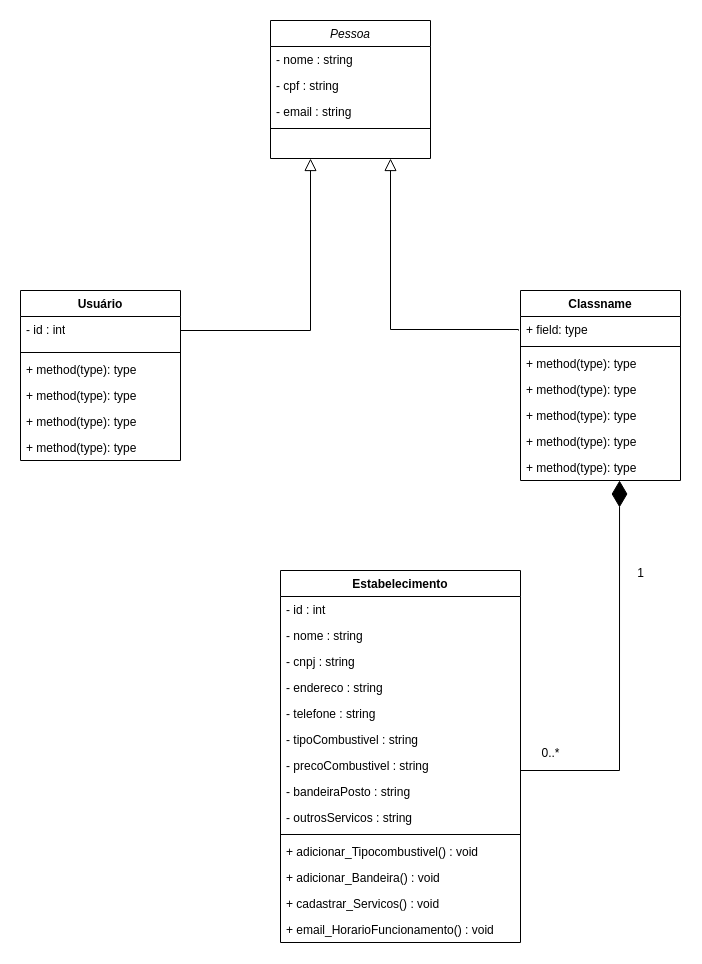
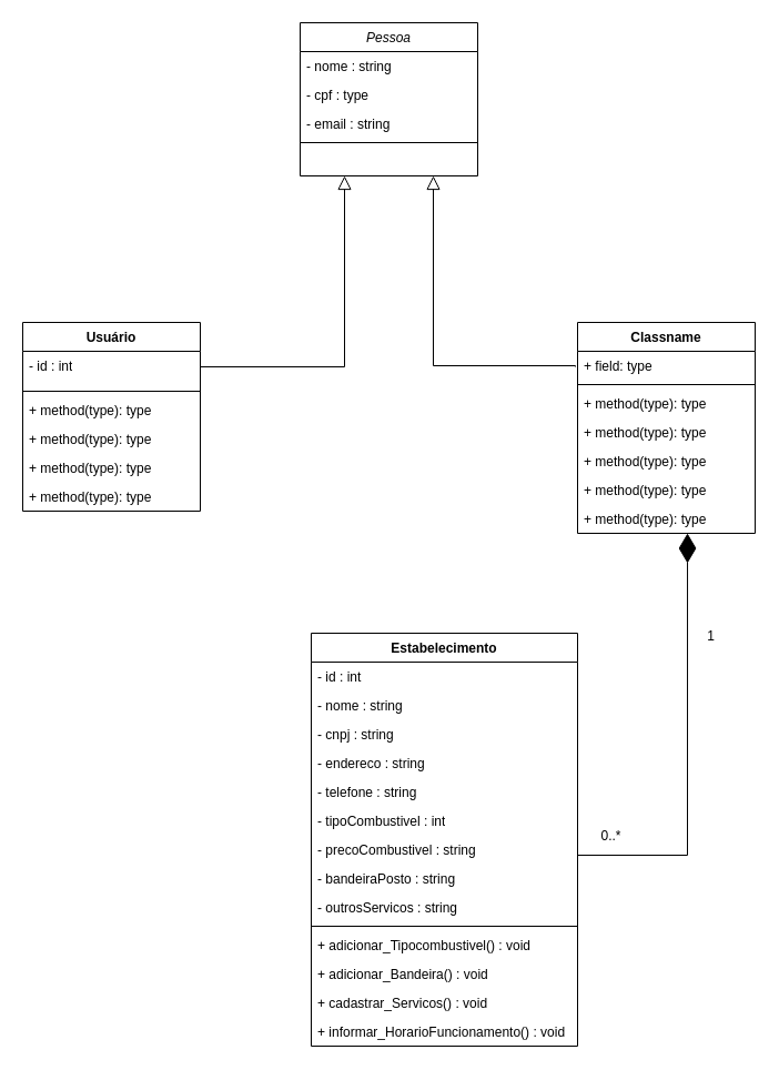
- <mxCell id="4" value="- cpf : string" style="text;align=left;verticalAlign=top;spacingLeft=4;spacingRight=4;overflow=hidden;rotatable=0;points=[[0,0.5],[1,0.5]];portConstraint=eastwest;rounded=0;shadow=0;html=0;" parent="2" vertex="1"><mxGeometry y="52" width="160" height="26" as="geometry" /></mxCell>
+ <mxCell id="4" value="- cpf : type" style="text;align=left;verticalAlign=top;spacingLeft=4;spacingRight=4;overflow=hidden;rotatable=0;points=[[0,0.5],[1,0.5]];portConstraint=eastwest;rounded=0;shadow=0;html=0;" parent="2" vertex="1"><mxGeometry y="52" width="160" height="26" as="geometry" /></mxCell>
- <mxCell id="30" value="- tipoCombustivel : string" style="text;strokeColor=none;fillColor=none;align=left;verticalAlign=top;spacingLeft=4;spacingRight=4;overflow=hidden;rotatable=0;points=[[0,0.5],[1,0.5]];portConstraint=eastwest;whiteSpace=wrap;html=1;" vertex="1" parent="24"><mxGeometry y="156" width="240" height="26" as="geometry" /></mxCell>
+ <mxCell id="30" value="- tipoCombustivel : int" style="text;strokeColor=none;fillColor=none;align=left;verticalAlign=top;spacingLeft=4;spacingRight=4;overflow=hidden;rotatable=0;points=[[0,0.5],[1,0.5]];portConstraint=eastwest;whiteSpace=wrap;html=1;" vertex="1" parent="24"><mxGeometry y="156" width="240" height="26" as="geometry" /></mxCell>
- <mxCell id="38" value="+ email_HorarioFuncionamento() : void" style="text;strokeColor=none;fillColor=none;align=left;verticalAlign=top;spacingLeft=4;spacingRight=4;overflow=hidden;rotatable=0;points=[[0,0.5],[1,0.5]];portConstraint=eastwest;whiteSpace=wrap;html=1;" vertex="1" parent="24"><mxGeometry y="346" width="240" height="26" as="geometry" /></mxCell>
+ <mxCell id="38" value="+ informar_HorarioFuncionamento() : void" style="text;strokeColor=none;fillColor=none;align=left;verticalAlign=top;spacingLeft=4;spacingRight=4;overflow=hidden;rotatable=0;points=[[0,0.5],[1,0.5]];portConstraint=eastwest;whiteSpace=wrap;html=1;" vertex="1" parent="24"><mxGeometry y="346" width="240" height="26" as="geometry" /></mxCell>
